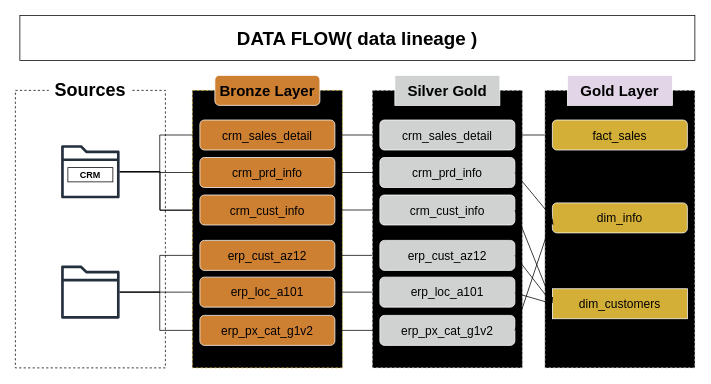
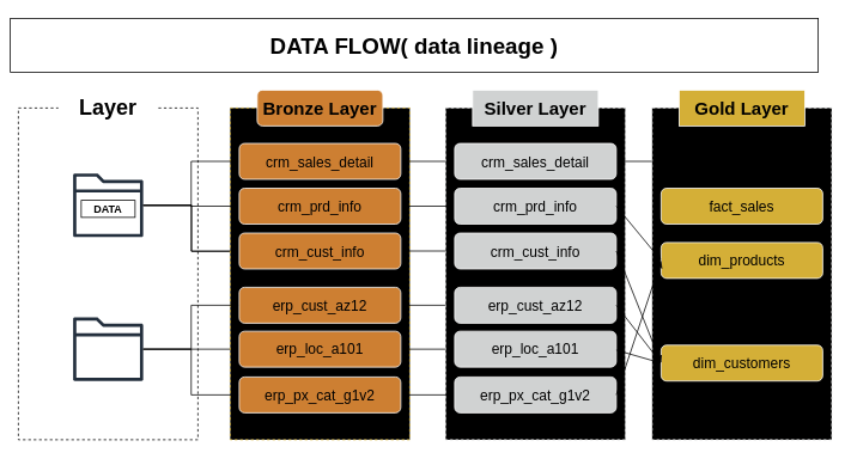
- <mxCell id="47" value="&lt;span style=&quot;font-size: 25px;&quot;&gt;&lt;b&gt;DATA FLOW( data lineage )&lt;/b&gt;&lt;/span&gt;" style="rounded=0;whiteSpace=wrap;html=1;" vertex="1" parent="1"><mxGeometry x="26" y="20" width="900" height="60" as="geometry" /></mxCell>
+ <mxCell id="47" value="&lt;span style=&quot;font-size: 25px;&quot;&gt;&lt;b&gt;DATA FLOW( data lineage )&lt;/b&gt;&lt;/span&gt;" style="rounded=0;whiteSpace=wrap;html=1;" vertex="1" parent="1"><mxGeometry x="11" y="20" width="900" height="60" as="geometry" /></mxCell>
- <mxCell id="3" value="&lt;font style=&quot;font-size: 24px;&quot;&gt;&lt;b&gt;Sources&lt;/b&gt;&lt;/font&gt;" style="rounded=0;whiteSpace=wrap;html=1;fillColor=default;strokeColor=light-dark(#ffffff, #ededed);" parent="1" vertex="1"><mxGeometry x="65" y="100" width="110" height="40" as="geometry" /></mxCell>
+ <mxCell id="3" value="&lt;font style=&quot;font-size: 24px;&quot;&gt;&lt;b&gt;Layer&lt;/b&gt;&lt;/font&gt;" style="rounded=0;whiteSpace=wrap;html=1;fillColor=default;strokeColor=light-dark(#ffffff, #ededed);" parent="1" vertex="1"><mxGeometry x="65" y="100" width="110" height="40" as="geometry" /></mxCell>
- <mxCell id="26" value="&lt;font style=&quot;font-size: 20px;&quot;&gt;&lt;b&gt;Silver Gold&lt;/b&gt;&lt;/font&gt;" style="rounded=0;whiteSpace=wrap;html=1;fillColor=light-dark(#d0d2d2, #735500);strokeColor=light-dark(#ffffff, #ededed);fillStyle=solid;" parent="1" vertex="1"><mxGeometry x="526" y="100" width="140" height="40" as="geometry" /></mxCell>
+ <mxCell id="26" value="&lt;font style=&quot;font-size: 20px;&quot;&gt;&lt;b&gt;Silver Layer&lt;/b&gt;&lt;/font&gt;" style="rounded=0;whiteSpace=wrap;html=1;fillColor=light-dark(#d0d2d2, #735500);strokeColor=light-dark(#ffffff, #ededed);fillStyle=solid;" parent="1" vertex="1"><mxGeometry x="526" y="100" width="140" height="40" as="geometry" /></mxCell>
- <mxCell id="38" value="&lt;font style=&quot;font-size: 20px;&quot;&gt;&lt;b&gt;Gold Layer&lt;/b&gt;&lt;/font&gt;" style="rounded=0;whiteSpace=wrap;html=1;fillColor=#e1d5e7;strokeColor=light-dark(#ffffff, #ededed);fillStyle=solid;" vertex="1" parent="1"><mxGeometry x="756" y="100" width="140" height="40" as="geometry" /></mxCell>
+ <mxCell id="38" value="&lt;font style=&quot;font-size: 20px;&quot;&gt;&lt;b&gt;Gold Layer&lt;/b&gt;&lt;/font&gt;" style="rounded=0;whiteSpace=wrap;html=1;fillColor=#D4AF37;strokeColor=light-dark(#ffffff, #ededed);fillStyle=solid;" vertex="1" parent="1"><mxGeometry x="756" y="100" width="140" height="40" as="geometry" /></mxCell>
- <mxCell id="39" value="fact_sales" style="rounded=1;whiteSpace=wrap;html=1;fillColor=light-dark(#d4af37, #D0D2D2);strokeColor=light-dark(#ffffff, #ededed);fillStyle=solid;fontSize=16;fontStyle=0" vertex="1" parent="1"><mxGeometry x="736" y="159.5" width="180" height="40" as="geometry" /></mxCell>
+ <mxCell id="39" value="fact_sales" style="rounded=1;whiteSpace=wrap;html=1;fillColor=light-dark(#d4af37, #D0D2D2);strokeColor=light-dark(#ffffff, #ededed);fillStyle=solid;fontSize=16;fontStyle=0" vertex="1" parent="1"><mxGeometry x="736" y="209.5" width="180" height="40" as="geometry" /></mxCell>
- <mxCell id="10" value="&lt;b&gt;CRM&lt;/b&gt;" style="rounded=0;whiteSpace=wrap;html=1;" parent="1" vertex="1"><mxGeometry x="90" y="223" width="60" height="19" as="geometry" /></mxCell>
+ <mxCell id="10" value="&lt;b&gt;DATA&lt;/b&gt;" style="rounded=0;whiteSpace=wrap;html=1;" parent="1" vertex="1"><mxGeometry x="90" y="223" width="60" height="19" as="geometry" /></mxCell>
- <mxCell id="40" value="dim_info" style="rounded=1;whiteSpace=wrap;html=1;fillColor=light-dark(#d4af37, #D0D2D2);strokeColor=light-dark(#ffffff, #ededed);fillStyle=solid;fontSize=16;fontStyle=0" vertex="1" parent="1"><mxGeometry x="736" y="270" width="180" height="40" as="geometry" /></mxCell>
+ <mxCell id="40" value="dim_products" style="rounded=1;whiteSpace=wrap;html=1;fillColor=light-dark(#d4af37, #D0D2D2);strokeColor=light-dark(#ffffff, #ededed);fillStyle=solid;fontSize=16;fontStyle=0" vertex="1" parent="1"><mxGeometry x="736" y="270" width="180" height="40" as="geometry" /></mxCell>
- <mxCell id="41" value="dim_customers" style="whiteSpace=wrap;html=1;fillColor=light-dark(#d4af37, #D0D2D2);strokeColor=light-dark(#ffffff, #ededed);fillStyle=solid;fontSize=16;fontStyle=0;rounded=0;" vertex="1" parent="1"><mxGeometry x="736" y="384.5" width="180" height="40" as="geometry" /></mxCell>
+ <mxCell id="41" value="dim_customers" style="rounded=1;whiteSpace=wrap;html=1;fillColor=light-dark(#d4af37, #D0D2D2);strokeColor=light-dark(#ffffff, #ededed);fillStyle=solid;fontSize=16;fontStyle=0" vertex="1" parent="1"><mxGeometry x="736" y="384.5" width="180" height="40" as="geometry" /></mxCell>
